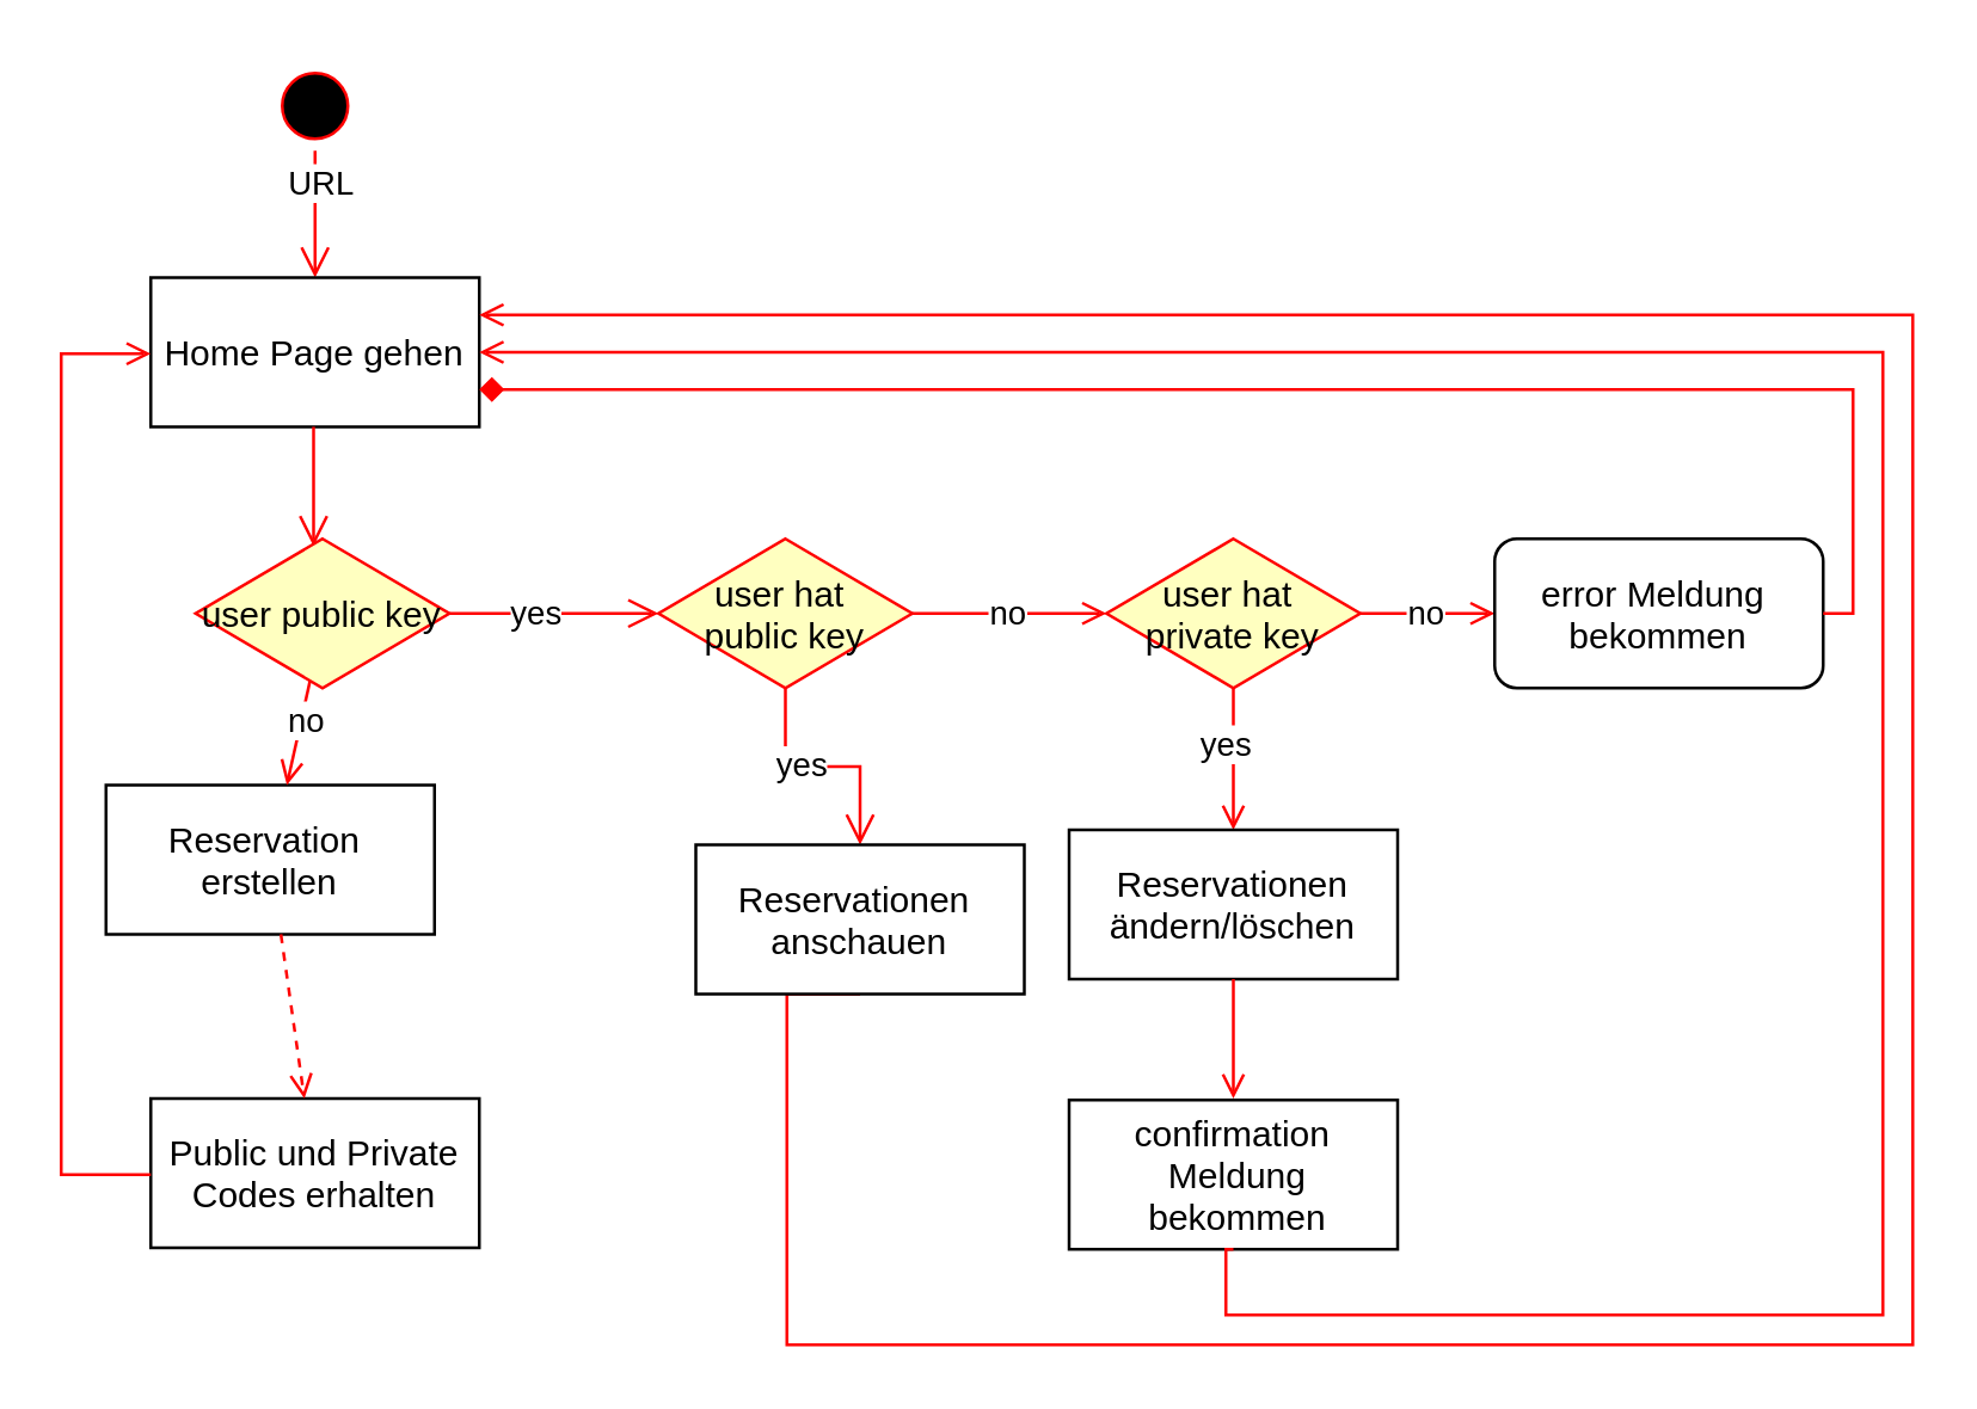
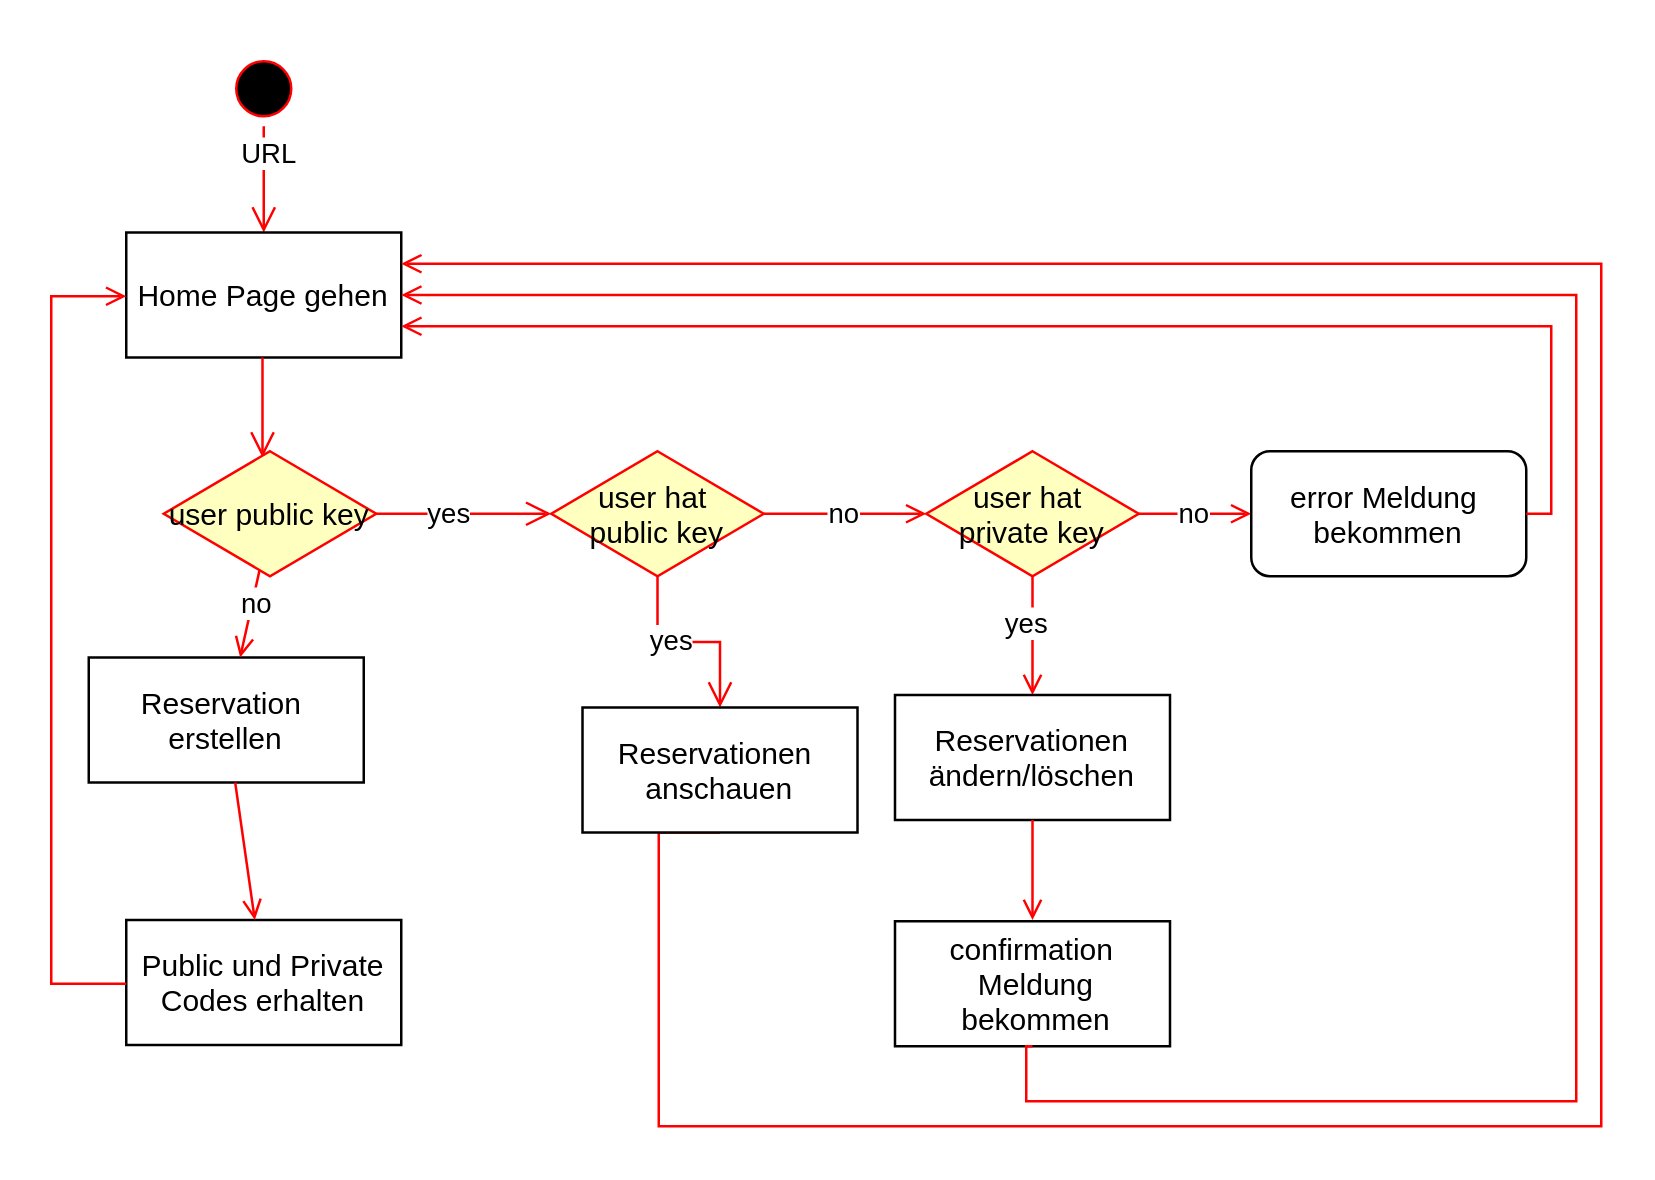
- <mxCell id="33" value="" style="endArrow=diamond;strokeColor=#FF0000;endFill=1;rounded=0;exitX=1;exitY=0.5;exitDx=0;exitDy=0;edgeStyle=orthogonalEdgeStyle;entryX=1;entryY=0.75;entryDx=0;entryDy=0;" edge="1" parent="1" source="29" target="5"><mxGeometry relative="1" as="geometry"><mxPoint x="423" y="428" as="sourcePoint" /><mxPoint x="230" y="150" as="targetPoint" /></mxGeometry></mxCell>
+ <mxCell id="33" value="" style="endArrow=open;strokeColor=#FF0000;endFill=1;rounded=0;exitX=1;exitY=0.5;exitDx=0;exitDy=0;edgeStyle=orthogonalEdgeStyle;entryX=1;entryY=0.75;entryDx=0;entryDy=0;" edge="1" parent="1" source="29" target="5"><mxGeometry relative="1" as="geometry"><mxPoint x="423" y="428" as="sourcePoint" /><mxPoint x="230" y="150" as="targetPoint" /></mxGeometry></mxCell>
- <mxCell id="10" value="" style="endArrow=open;strokeColor=#FF0000;endFill=1;rounded=0;dashed=1;" parent="1" source="6" target="9" edge="1"><mxGeometry relative="1" as="geometry" /></mxCell>
+ <mxCell id="10" value="" style="endArrow=open;strokeColor=#FF0000;endFill=1;rounded=0" parent="1" source="6" target="9" edge="1"><mxGeometry relative="1" as="geometry" /></mxCell>
